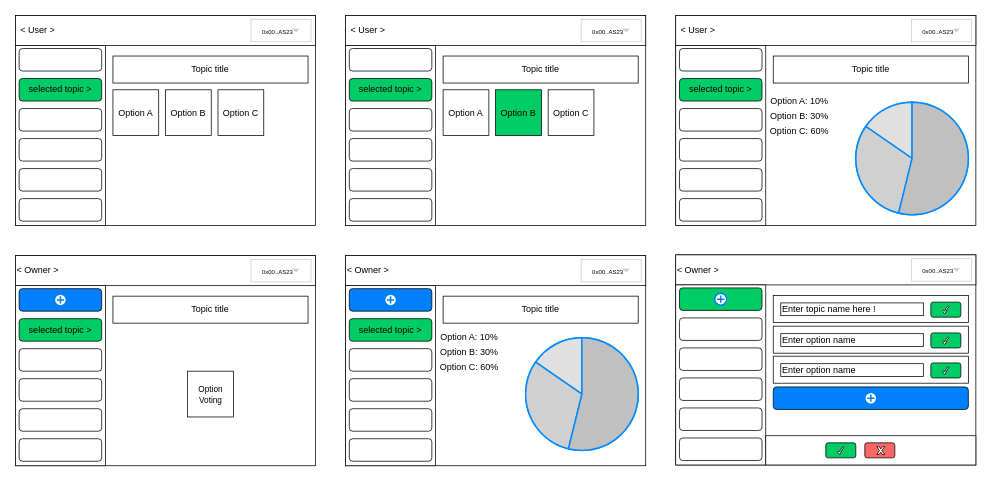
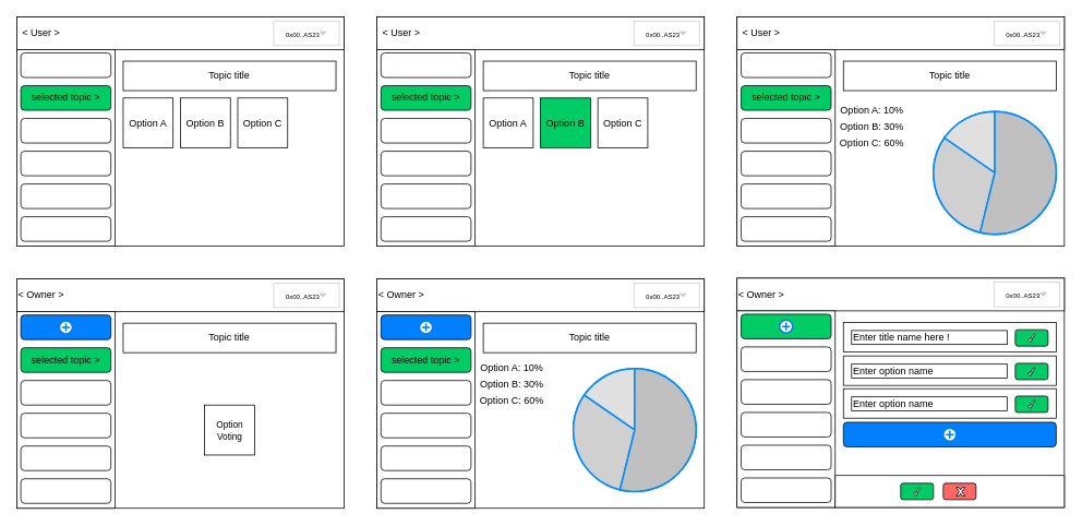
- <mxCell id="87" value="Enter topic name here !" style="rounded=0;whiteSpace=wrap;html=1;align=left;" vertex="1" parent="1"><mxGeometry x="1040" y="403" width="190" height="17" as="geometry" /></mxCell>
+ <mxCell id="87" value="Enter title name here !" style="rounded=0;whiteSpace=wrap;html=1;align=left;" vertex="1" parent="1"><mxGeometry x="1040" y="403" width="190" height="17" as="geometry" /></mxCell>
